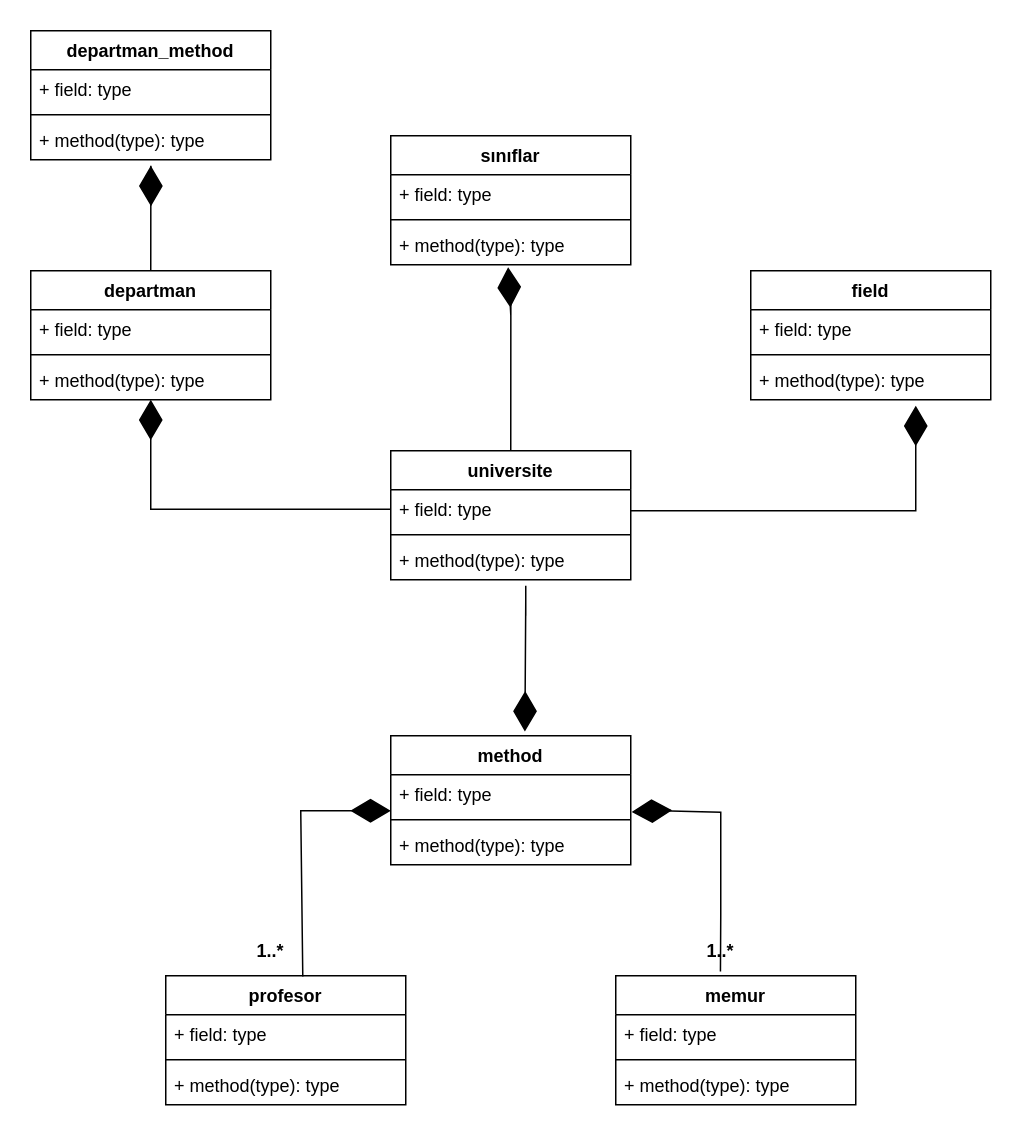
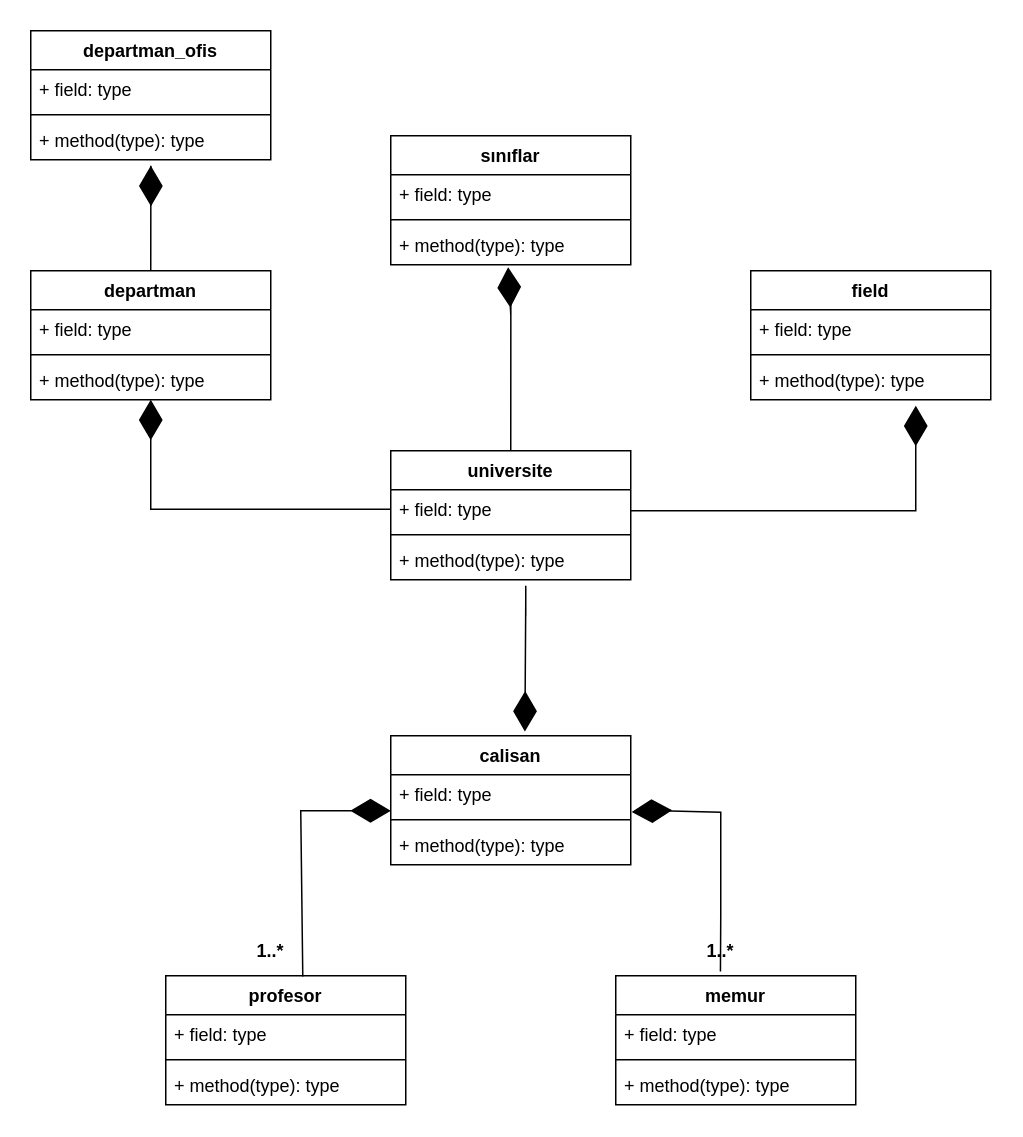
- <mxCell id="37" value="departman_method" style="swimlane;fontStyle=1;align=center;verticalAlign=top;childLayout=stackLayout;horizontal=1;startSize=26;horizontalStack=0;resizeParent=1;resizeParentMax=0;resizeLast=0;collapsible=1;marginBottom=0;" vertex="1" parent="1"><mxGeometry x="20" y="20" width="160" height="86" as="geometry" /></mxCell>
+ <mxCell id="37" value="departman_ofis" style="swimlane;fontStyle=1;align=center;verticalAlign=top;childLayout=stackLayout;horizontal=1;startSize=26;horizontalStack=0;resizeParent=1;resizeParentMax=0;resizeLast=0;collapsible=1;marginBottom=0;" vertex="1" parent="1"><mxGeometry x="20" y="20" width="160" height="86" as="geometry" /></mxCell>
- <mxCell id="2" value="method" style="swimlane;fontStyle=1;align=center;verticalAlign=top;childLayout=stackLayout;horizontal=1;startSize=26;horizontalStack=0;resizeParent=1;resizeParentMax=0;resizeLast=0;collapsible=1;marginBottom=0;" vertex="1" parent="1"><mxGeometry x="260" y="490" width="160" height="86" as="geometry" /></mxCell>
+ <mxCell id="2" value="calisan" style="swimlane;fontStyle=1;align=center;verticalAlign=top;childLayout=stackLayout;horizontal=1;startSize=26;horizontalStack=0;resizeParent=1;resizeParentMax=0;resizeLast=0;collapsible=1;marginBottom=0;" vertex="1" parent="1"><mxGeometry x="260" y="490" width="160" height="86" as="geometry" /></mxCell>
